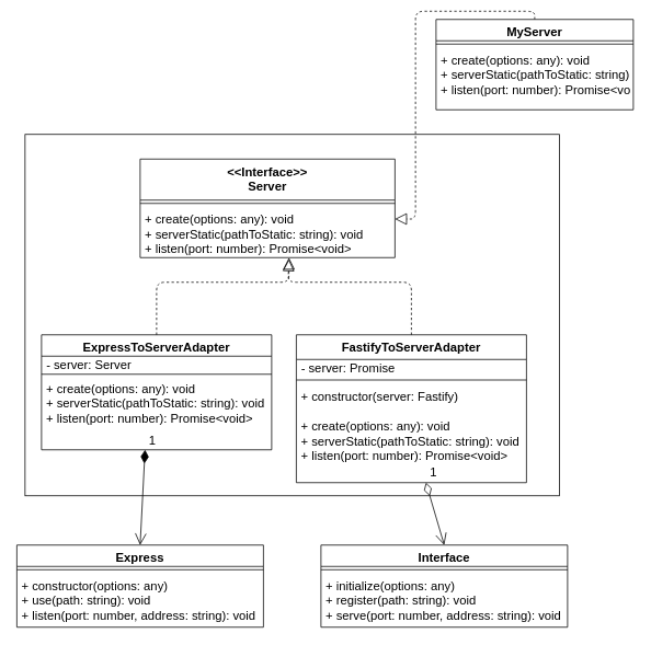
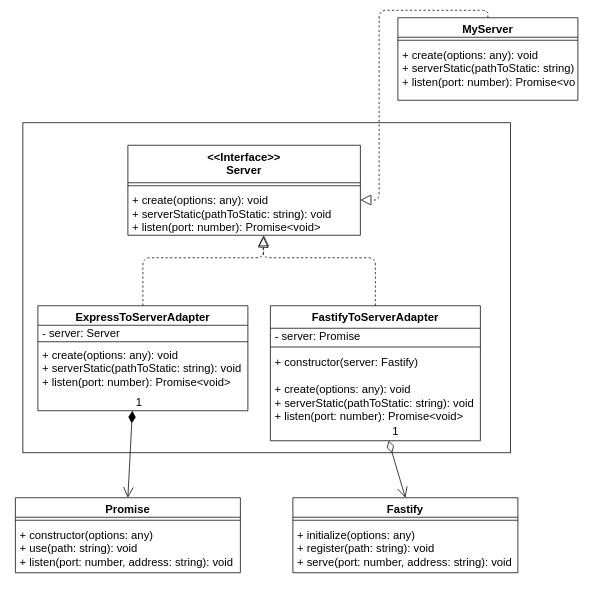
- <mxCell id="14" value="Express" style="swimlane;fontStyle=1;align=center;verticalAlign=top;childLayout=stackLayout;horizontal=1;startSize=26;horizontalStack=0;resizeParent=1;resizeParentMax=0;resizeLast=0;collapsible=1;marginBottom=0;fontSize=15;" parent="1" vertex="1"><mxGeometry x="20" y="660" width="300" height="100" as="geometry" /></mxCell>
+ <mxCell id="14" value="Promise" style="swimlane;fontStyle=1;align=center;verticalAlign=top;childLayout=stackLayout;horizontal=1;startSize=26;horizontalStack=0;resizeParent=1;resizeParentMax=0;resizeLast=0;collapsible=1;marginBottom=0;fontSize=15;" parent="1" vertex="1"><mxGeometry x="20" y="660" width="300" height="100" as="geometry" /></mxCell>
- <mxCell id="17" value="Interface" style="swimlane;fontStyle=1;align=center;verticalAlign=top;childLayout=stackLayout;horizontal=1;startSize=26;horizontalStack=0;resizeParent=1;resizeParentMax=0;resizeLast=0;collapsible=1;marginBottom=0;fontSize=15;" parent="1" vertex="1"><mxGeometry x="390" y="660" width="300" height="100" as="geometry" /></mxCell>
+ <mxCell id="17" value="Fastify" style="swimlane;fontStyle=1;align=center;verticalAlign=top;childLayout=stackLayout;horizontal=1;startSize=26;horizontalStack=0;resizeParent=1;resizeParentMax=0;resizeLast=0;collapsible=1;marginBottom=0;fontSize=15;" parent="1" vertex="1"><mxGeometry x="390" y="660" width="300" height="100" as="geometry" /></mxCell>
